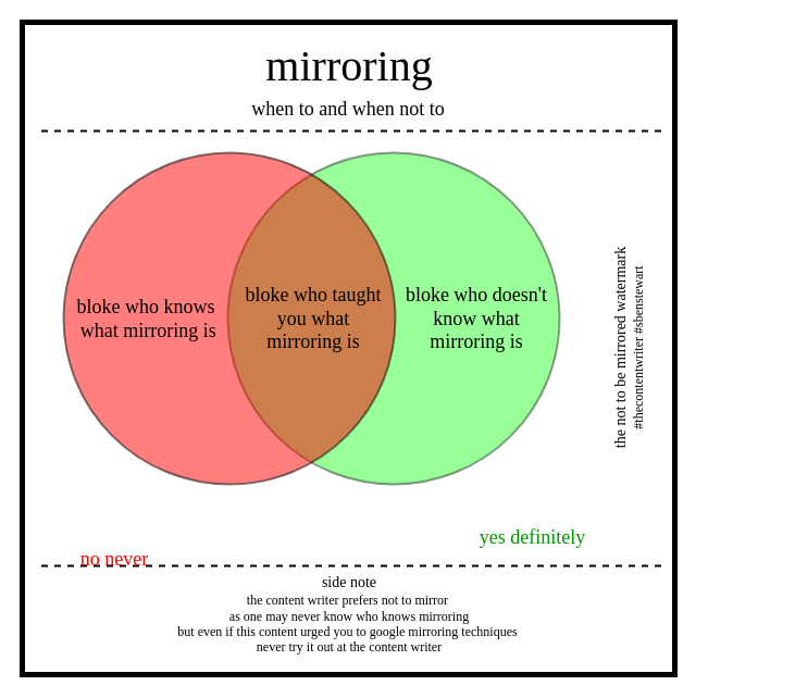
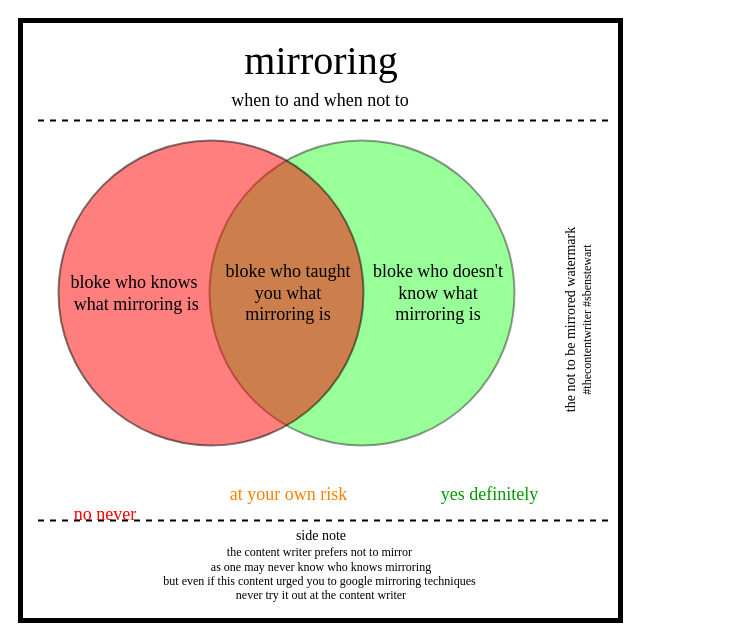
+ <mxCell id="17" value="&lt;font face=&quot;xkcd&quot;&gt;&lt;span style=&quot;font-size: 18px&quot;&gt;&lt;font color=&quot;#ff8000&quot;&gt;at your own risk&lt;/font&gt;&lt;/span&gt;&lt;br&gt;&lt;/font&gt;" style="text;html=1;strokeColor=none;fillColor=none;align=center;verticalAlign=middle;whiteSpace=wrap;rounded=0;opacity=50;" vertex="1" parent="1"><mxGeometry x="202.5" y="484" width="171" height="20" as="geometry" /></mxCell>
